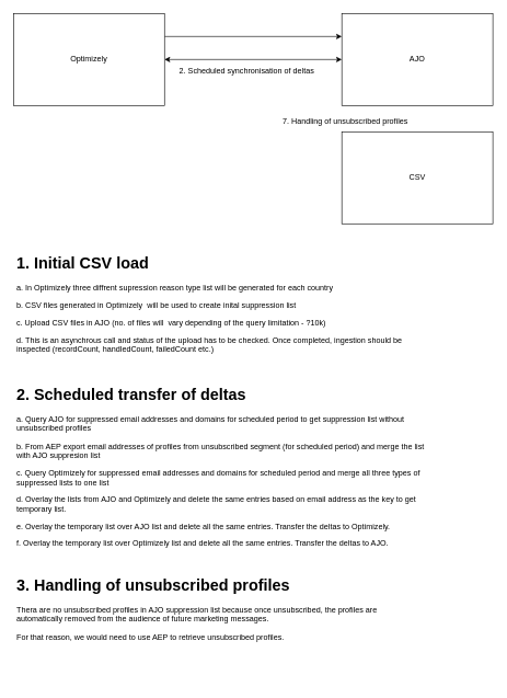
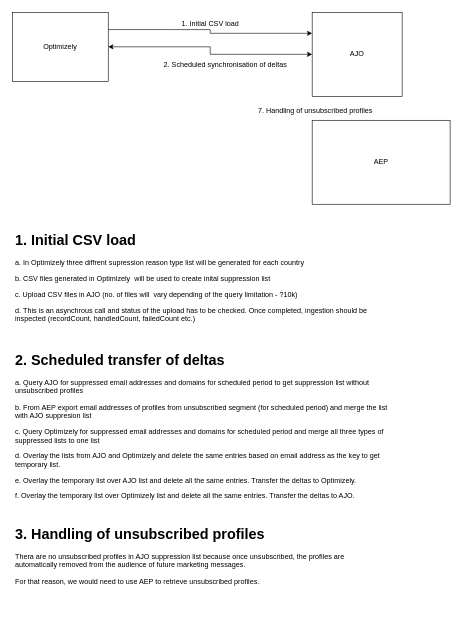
+ <mxCell id="6" value="1. Initial CSV load" style="text;html=1;align=center;verticalAlign=middle;resizable=0;points=[];autosize=1;strokeColor=none;fillColor=none;" parent="1" vertex="1"><mxGeometry x="290" y="25" width="120" height="30" as="geometry" /></mxCell>
- <mxCell id="5" value="Optimizely" style="rounded=0;whiteSpace=wrap;html=1;" parent="1" vertex="1"><mxGeometry x="20" y="20" width="230" height="140" as="geometry" /></mxCell>
+ <mxCell id="5" value="Optimizely" style="rounded=0;whiteSpace=wrap;html=1;" parent="1" vertex="1"><mxGeometry x="20" y="20" width="160" height="115" as="geometry" /></mxCell>
- <mxCell id="3" value="AJO" style="rounded=0;whiteSpace=wrap;html=1;" parent="1" vertex="1"><mxGeometry x="520" y="20" width="230" height="140" as="geometry" /></mxCell>
+ <mxCell id="3" value="AJO" style="rounded=0;whiteSpace=wrap;html=1;" parent="1" vertex="1"><mxGeometry x="520" y="20" width="150" height="140" as="geometry" /></mxCell>
- <mxCell id="7" value="CSV" style="rounded=0;whiteSpace=wrap;html=1;" parent="1" vertex="1"><mxGeometry x="520" y="200" width="230" height="140" as="geometry" /></mxCell>
+ <mxCell id="7" value="AEP" style="rounded=0;whiteSpace=wrap;html=1;" parent="1" vertex="1"><mxGeometry x="520" y="200" width="230" height="140" as="geometry" /></mxCell>
